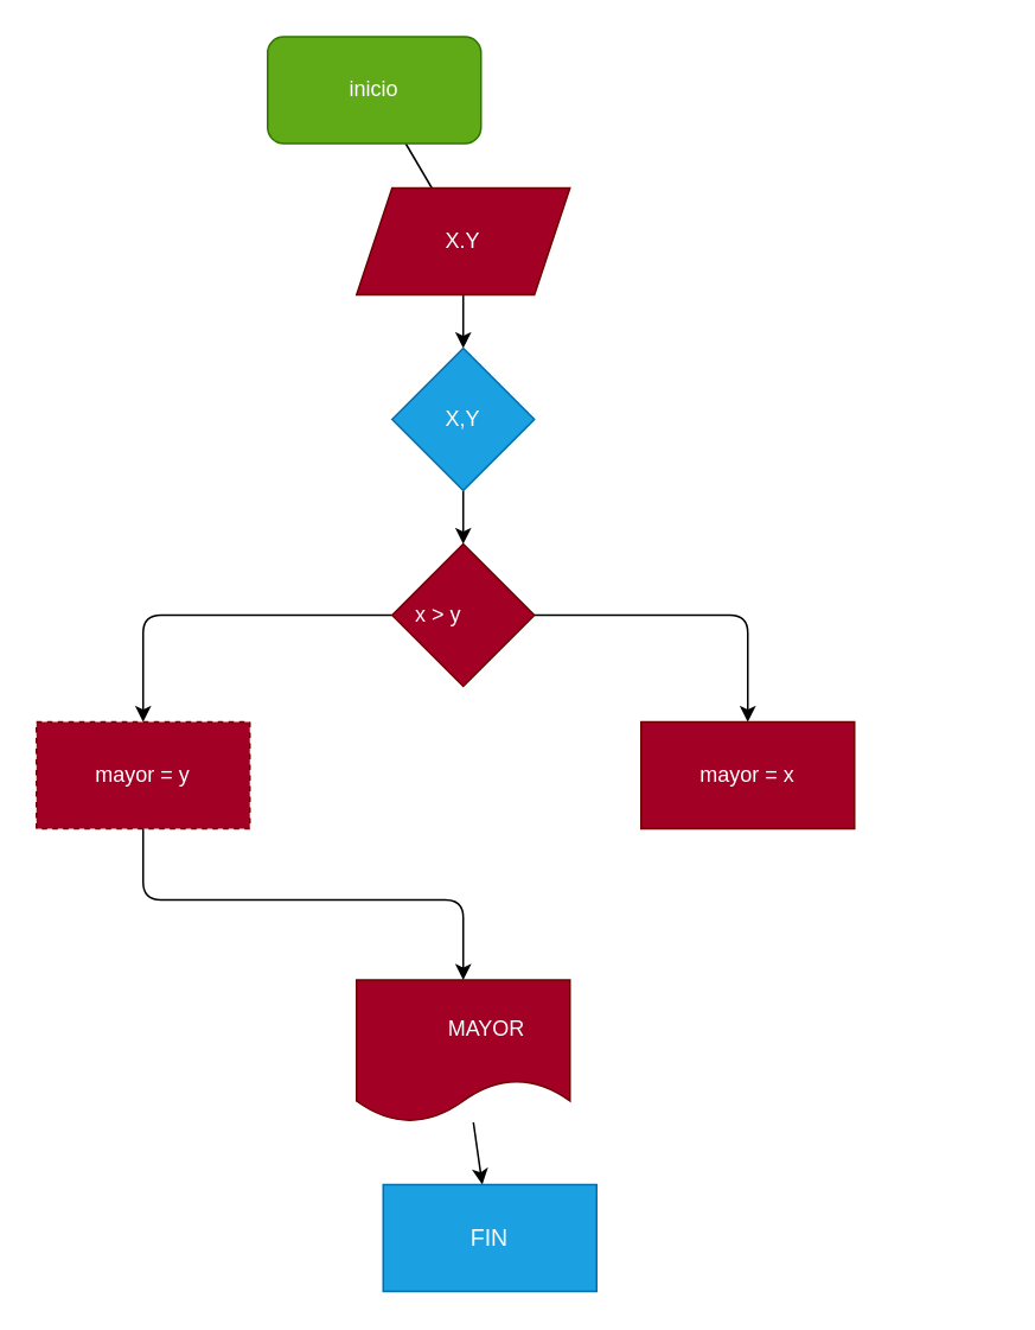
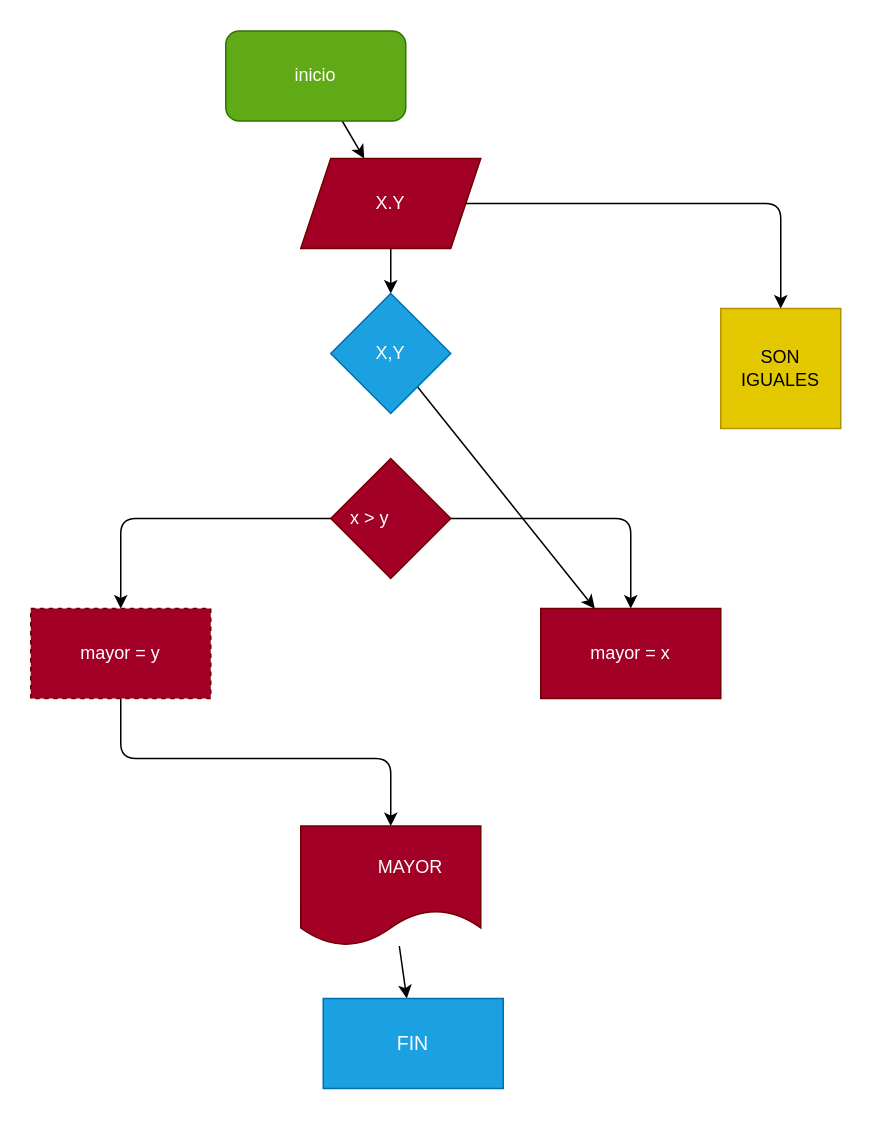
- <mxCell id="2" value="" style="edgeStyle=none;html=1;endArrow=none;" parent="1" source="3" target="5" edge="1"><mxGeometry relative="1" as="geometry" /></mxCell>
+ <mxCell id="2" value="" style="edgeStyle=none;html=1;" parent="1" source="3" target="5" edge="1"><mxGeometry relative="1" as="geometry" /></mxCell>
+ <mxCell id="17" value="" style="endArrow=classic;html=1;entryX=0.5;entryY=0;entryDx=0;entryDy=0;exitX=1;exitY=0.5;exitDx=0;exitDy=0;" edge="1" parent="1" source="5" target="16"><mxGeometry width="50" height="50" relative="1" as="geometry"><mxPoint x="380" y="195" as="sourcePoint" /><mxPoint x="430" y="145" as="targetPoint" /><Array as="points"><mxPoint x="520" y="135" /></Array></mxGeometry></mxCell>
+ <mxCell id="16" value="SON IGUALES" style="whiteSpace=wrap;html=1;aspect=fixed;fillColor=#e3c800;fontColor=#000000;strokeColor=#B09500;" vertex="1" parent="1"><mxGeometry x="480" y="205" width="80" height="80" as="geometry" /></mxCell>
- <mxCell id="14" value="" style="edgeStyle=none;html=1;" edge="1" parent="1" source="15" target="8"><mxGeometry relative="1" as="geometry" /></mxCell>
+ <mxCell id="14" value="" style="edgeStyle=none;html=1;" edge="1" parent="1" source="15" target="10"><mxGeometry relative="1" as="geometry" /></mxCell>
